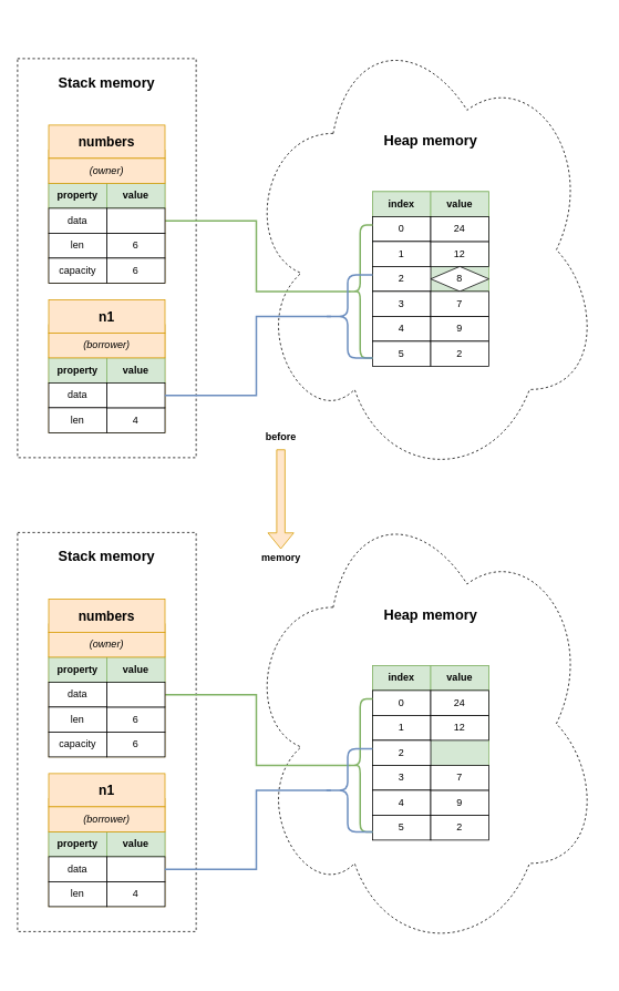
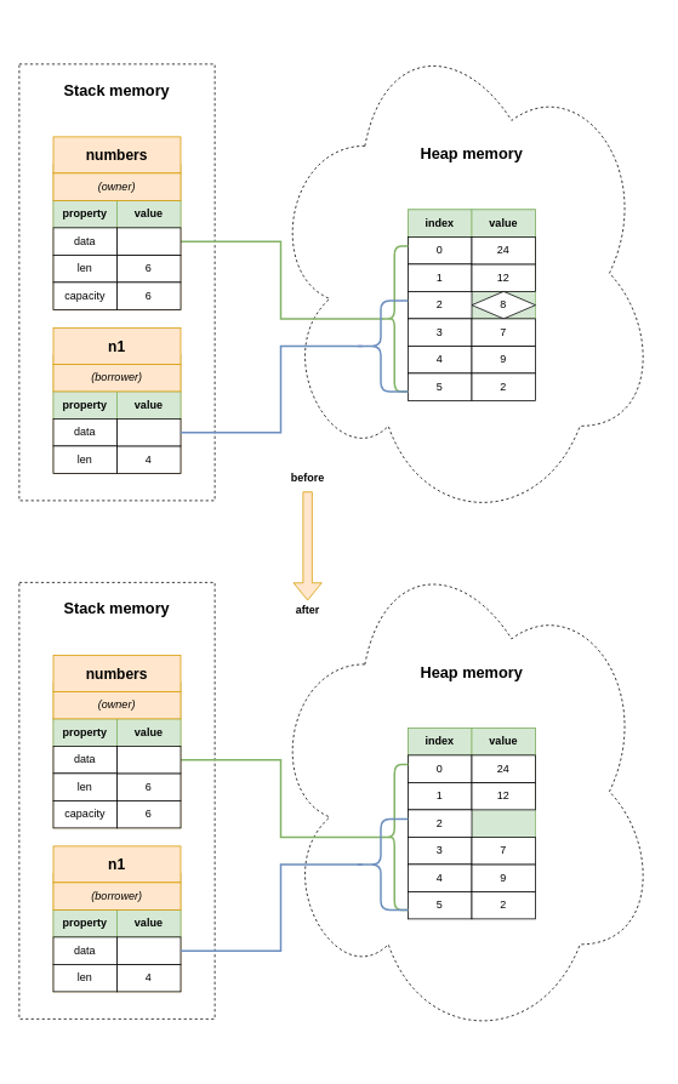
- <mxCell id="95" value="memory" style="text;html=1;strokeColor=none;fillColor=none;align=center;verticalAlign=middle;whiteSpace=wrap;rounded=0;fontColor=#000000;fontStyle=1" vertex="1" parent="1"><mxGeometry x="308" y="655" width="60" height="30" as="geometry" /></mxCell>
+ <mxCell id="95" value="after" style="text;html=1;strokeColor=none;fillColor=none;align=center;verticalAlign=middle;whiteSpace=wrap;rounded=0;fontColor=#000000;fontStyle=1" vertex="1" parent="1"><mxGeometry x="308" y="655" width="60" height="30" as="geometry" /></mxCell>
